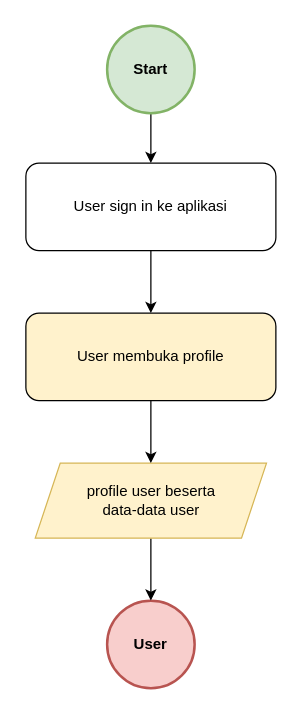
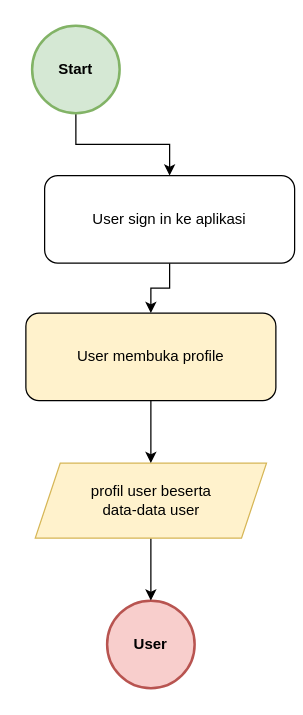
- <mxCell id="4" value="Start" style="ellipse;whiteSpace=wrap;html=1;aspect=fixed;fillColor=#d5e8d4;strokeColor=#82b366;fontStyle=1;strokeWidth=2;" parent="1" vertex="1"><mxGeometry x="85" y="20" width="70" height="70" as="geometry" /></mxCell>
+ <mxCell id="4" value="Start" style="ellipse;whiteSpace=wrap;html=1;aspect=fixed;fillColor=#d5e8d4;strokeColor=#82b366;fontStyle=1;strokeWidth=2;" parent="1" vertex="1"><mxGeometry x="25" y="20" width="70" height="70" as="geometry" /></mxCell>
- <mxCell id="6" value="User sign in ke aplikasi" style="rounded=1;whiteSpace=wrap;html=1;fontSize=12;glass=0;strokeWidth=1;shadow=0;" parent="1" vertex="1"><mxGeometry x="20" y="130" width="200" height="70" as="geometry" /></mxCell>
+ <mxCell id="6" value="User sign in ke aplikasi" style="rounded=1;whiteSpace=wrap;html=1;fontSize=12;glass=0;strokeWidth=1;shadow=0;" parent="1" vertex="1"><mxGeometry x="35" y="140" width="200" height="70" as="geometry" /></mxCell>
- <mxCell id="8" value="profile user beserta&lt;br&gt;data-data user" style="shape=parallelogram;perimeter=parallelogramPerimeter;whiteSpace=wrap;html=1;fixedSize=1;strokeWidth=1;fillColor=#fff2cc;strokeColor=#d6b656;" parent="1" vertex="1"><mxGeometry x="27.5" y="370" width="185" height="60" as="geometry" /></mxCell>
+ <mxCell id="8" value="profil user beserta&lt;br&gt;data-data user" style="shape=parallelogram;perimeter=parallelogramPerimeter;whiteSpace=wrap;html=1;fixedSize=1;strokeWidth=1;fillColor=#fff2cc;strokeColor=#d6b656;" parent="1" vertex="1"><mxGeometry x="27.5" y="370" width="185" height="60" as="geometry" /></mxCell>
